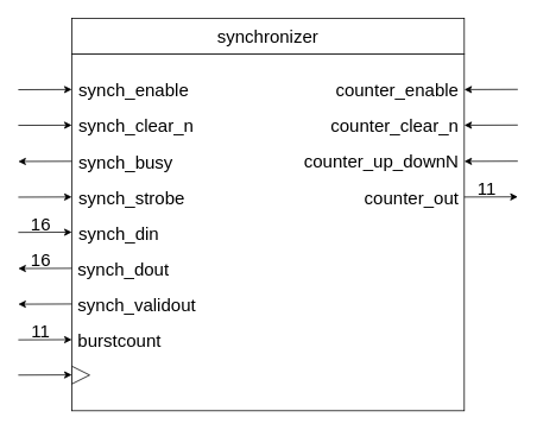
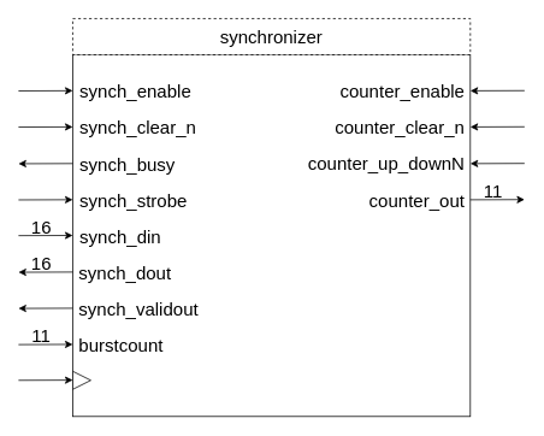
- <mxCell id="3" value="&lt;font style=&quot;font-size: 20px;&quot;&gt;synchronizer&lt;/font&gt;" style="rounded=0;whiteSpace=wrap;html=1;fontSize=20;" parent="1" vertex="1"><mxGeometry x="80" y="20" width="440" height="40" as="geometry" /></mxCell>
+ <mxCell id="3" value="&lt;font style=&quot;font-size: 20px;&quot;&gt;synchronizer&lt;/font&gt;" style="rounded=0;whiteSpace=wrap;html=1;fontSize=20;dashed=1;" parent="1" vertex="1"><mxGeometry x="80" y="20" width="440" height="40" as="geometry" /></mxCell>
